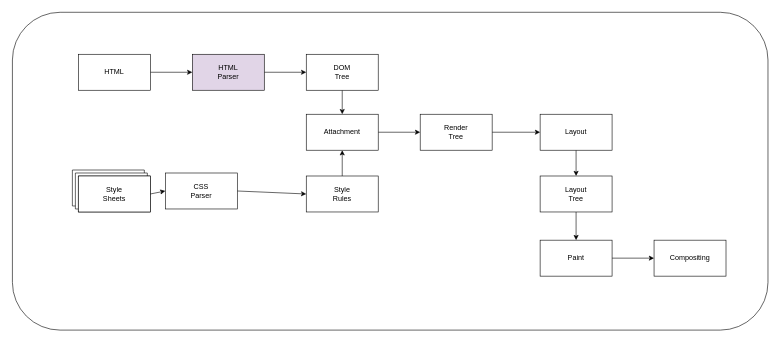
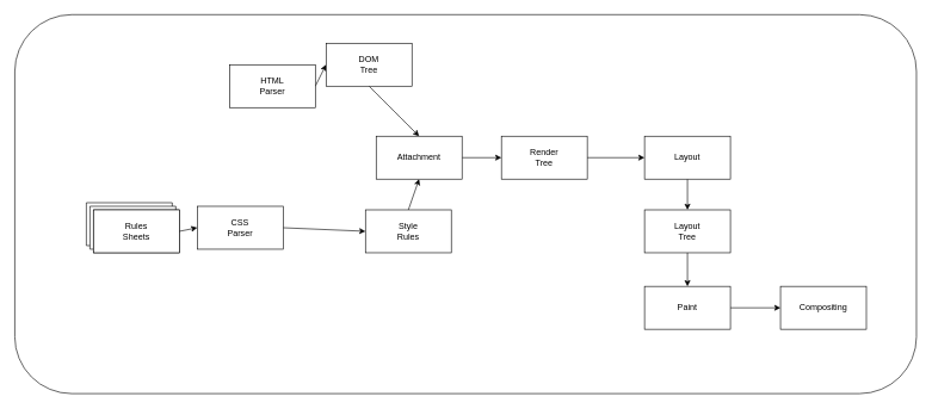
- <mxCell id="4" value="HTML" style="whiteSpace=wrap;html=1;" vertex="1" parent="1"><mxGeometry x="130" y="90" width="120" height="60" as="geometry" /></mxCell>
- <mxCell id="3" style="edgeStyle=none;html=1;exitX=1;exitY=0.5;exitDx=0;exitDy=0;entryX=0;entryY=0.5;entryDx=0;entryDy=0;" edge="1" parent="1" source="4" target="6"><mxGeometry relative="1" as="geometry" /></mxCell>
- <mxCell id="6" value="HTML&lt;br&gt;Parser" style="whiteSpace=wrap;html=1;fillColor=#e1d5e7;" vertex="1" parent="1"><mxGeometry x="320" y="90" width="120" height="60" as="geometry" /></mxCell>
+ <mxCell id="6" value="HTML&lt;br&gt;Parser" style="whiteSpace=wrap;html=1;" vertex="1" parent="1"><mxGeometry x="320" y="90" width="120" height="60" as="geometry" /></mxCell>
- <mxCell id="14" value="DOM&lt;br&gt;Tree" style="whiteSpace=wrap;html=1;" vertex="1" parent="1"><mxGeometry x="510" y="90" width="120" height="60" as="geometry" /></mxCell>
+ <mxCell id="14" value="DOM&lt;br&gt;Tree" style="whiteSpace=wrap;html=1;" vertex="1" parent="1"><mxGeometry x="455" y="60" width="120" height="60" as="geometry" /></mxCell>
- <mxCell id="18" value="Attachment" style="whiteSpace=wrap;html=1;" vertex="1" parent="1"><mxGeometry x="510" y="190" width="120" height="60" as="geometry" /></mxCell>
+ <mxCell id="18" value="Attachment" style="whiteSpace=wrap;html=1;" vertex="1" parent="1"><mxGeometry x="525" y="190" width="120" height="60" as="geometry" /></mxCell>
- <mxCell id="9" value="Style&lt;br&gt;Sheets" style="whiteSpace=wrap;html=1;" vertex="1" parent="7"><mxGeometry x="10" y="10" width="120" height="60" as="geometry" /></mxCell>
+ <mxCell id="9" value="Rules&lt;br&gt;Sheets" style="whiteSpace=wrap;html=1;" vertex="1" parent="7"><mxGeometry x="10" y="10" width="120" height="60" as="geometry" /></mxCell>
